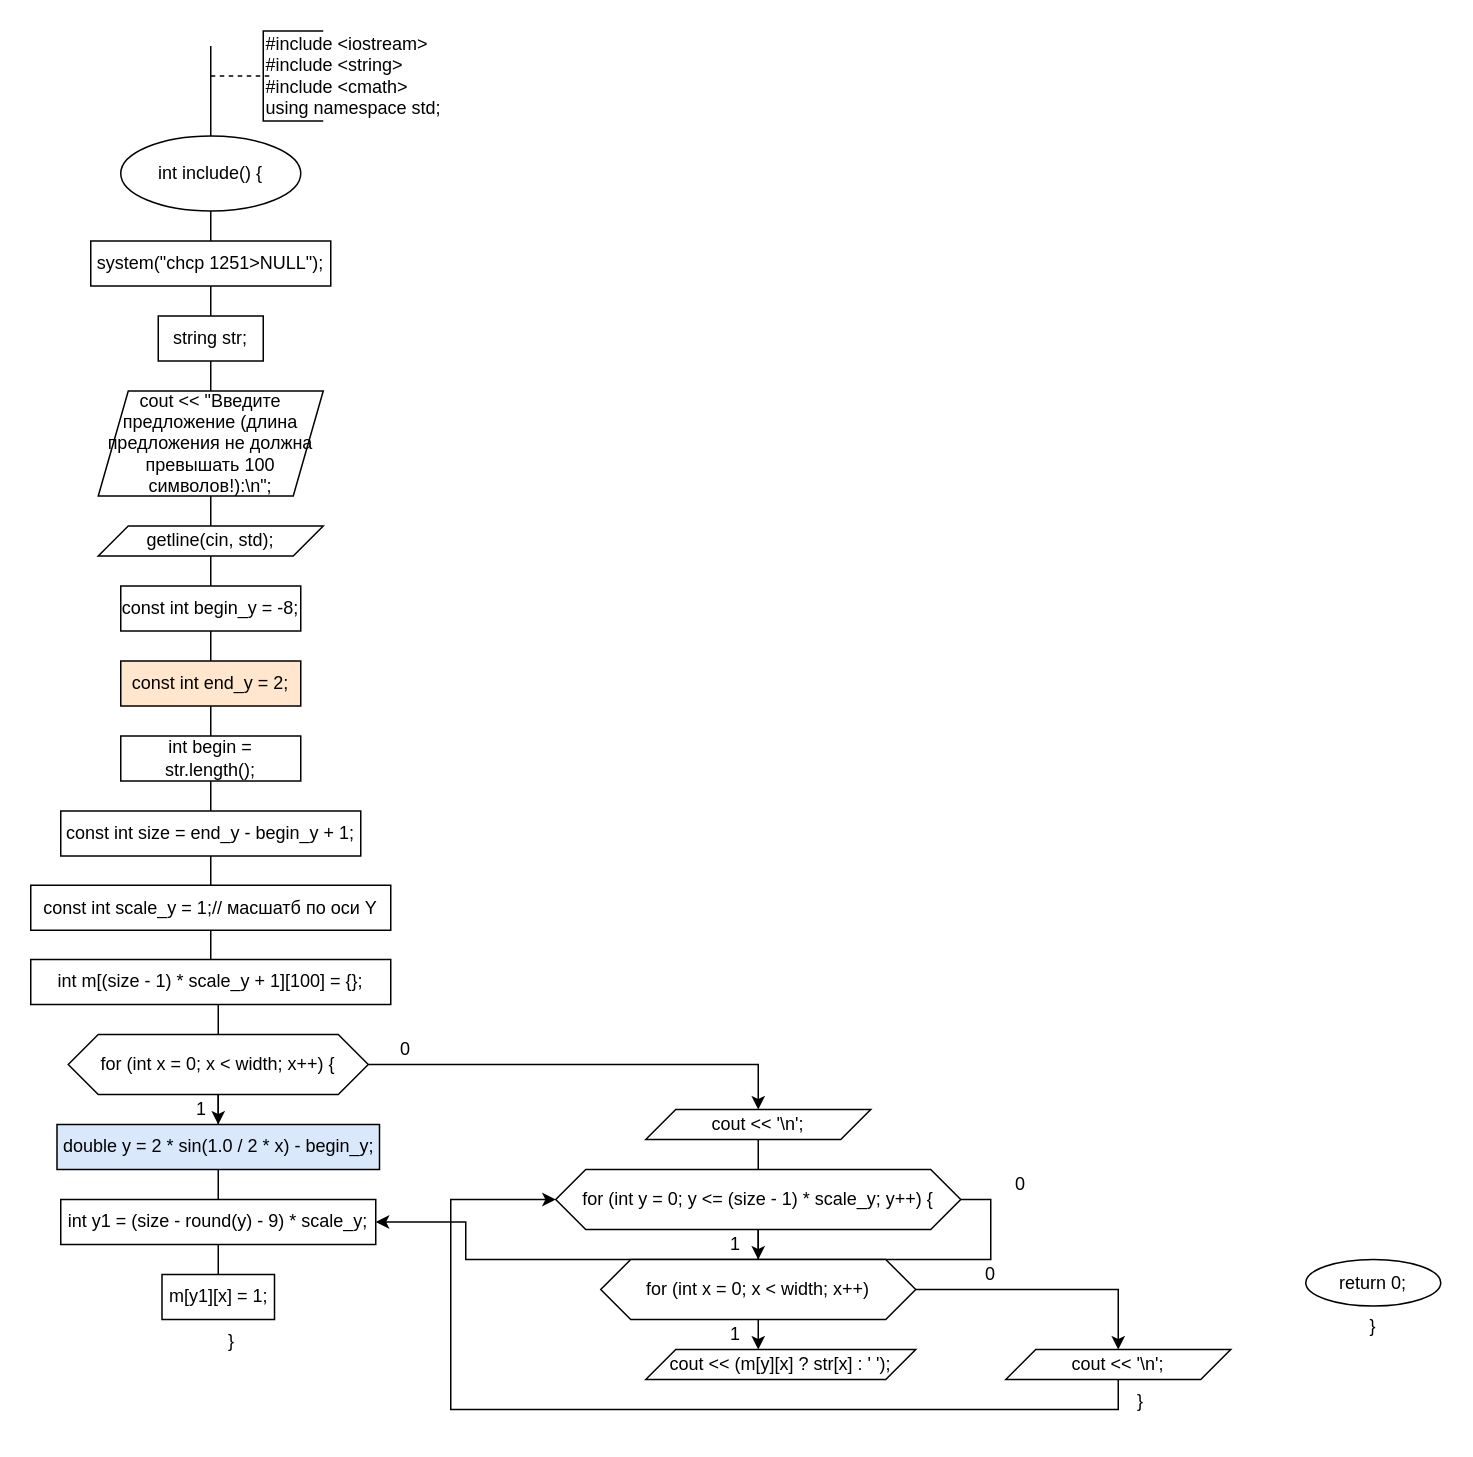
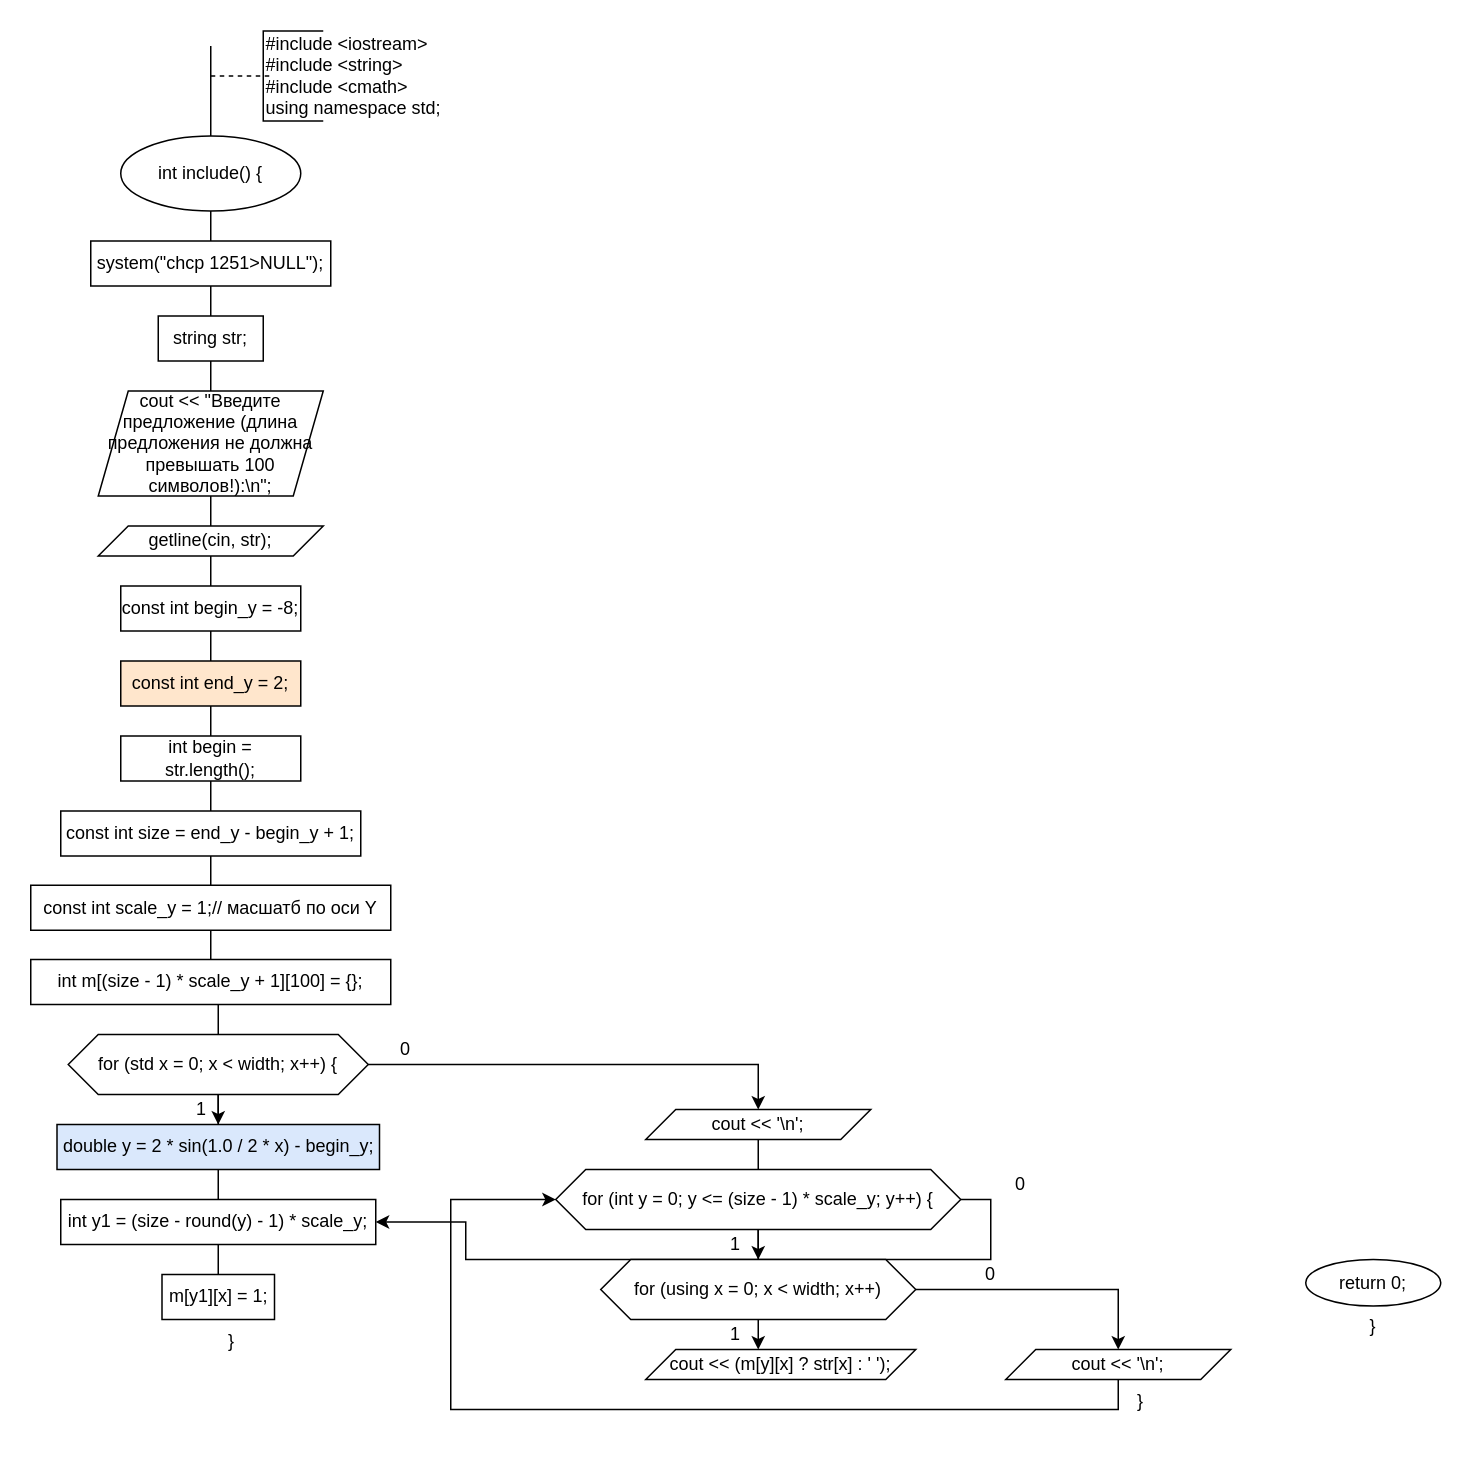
- <mxCell id="13" value="getline(cin, std);" style="shape=parallelogram;perimeter=parallelogramPerimeter;whiteSpace=wrap;html=1;fixedSize=1;" vertex="1" parent="1"><mxGeometry x="65" y="350" width="150" height="20" as="geometry" /></mxCell>
+ <mxCell id="13" value="getline(cin, str);" style="shape=parallelogram;perimeter=parallelogramPerimeter;whiteSpace=wrap;html=1;fixedSize=1;" vertex="1" parent="1"><mxGeometry x="65" y="350" width="150" height="20" as="geometry" /></mxCell>
- <mxCell id="26" value="for (int x = 0; x &amp;lt; width; x++) {" style="shape=hexagon;perimeter=hexagonPerimeter2;whiteSpace=wrap;html=1;fixedSize=1;" vertex="1" parent="1"><mxGeometry x="45" y="689" width="200" height="40" as="geometry" /></mxCell>
+ <mxCell id="26" value="for (std x = 0; x &amp;lt; width; x++) {" style="shape=hexagon;perimeter=hexagonPerimeter2;whiteSpace=wrap;html=1;fixedSize=1;" vertex="1" parent="1"><mxGeometry x="45" y="689" width="200" height="40" as="geometry" /></mxCell>
- <mxCell id="31" value="int y1 = (size - round(y) - 9) * scale_y;" style="rounded=0;whiteSpace=wrap;html=1;" vertex="1" parent="1"><mxGeometry x="40" y="799" width="210" height="30" as="geometry" /></mxCell>
+ <mxCell id="31" value="int y1 = (size - round(y) - 1) * scale_y;" style="rounded=0;whiteSpace=wrap;html=1;" vertex="1" parent="1"><mxGeometry x="40" y="799" width="210" height="30" as="geometry" /></mxCell>
- <mxCell id="41" value="&lt;span style=&quot;font-weight: normal;&quot;&gt;for (int x = 0; x &amp;lt; width; x++)&lt;/span&gt;" style="shape=hexagon;perimeter=hexagonPerimeter2;whiteSpace=wrap;html=1;fixedSize=1;fontStyle=1" vertex="1" parent="1"><mxGeometry x="400" y="839" width="210" height="40" as="geometry" /></mxCell>
+ <mxCell id="41" value="&lt;span style=&quot;font-weight: normal;&quot;&gt;for (using x = 0; x &amp;lt; width; x++)&lt;/span&gt;" style="shape=hexagon;perimeter=hexagonPerimeter2;whiteSpace=wrap;html=1;fixedSize=1;fontStyle=1" vertex="1" parent="1"><mxGeometry x="400" y="839" width="210" height="40" as="geometry" /></mxCell>
